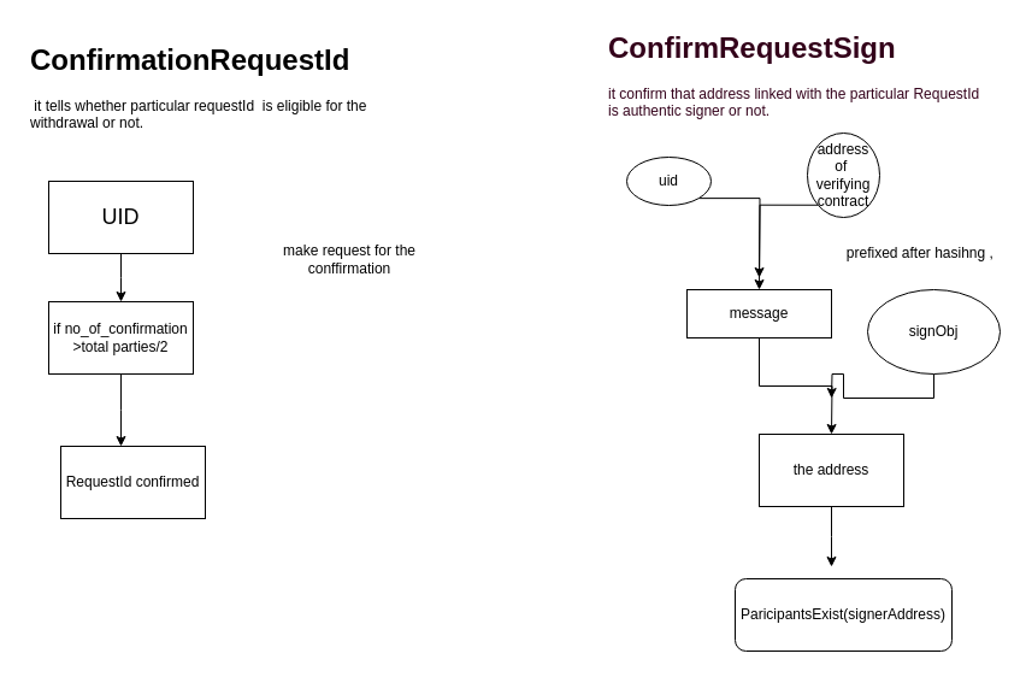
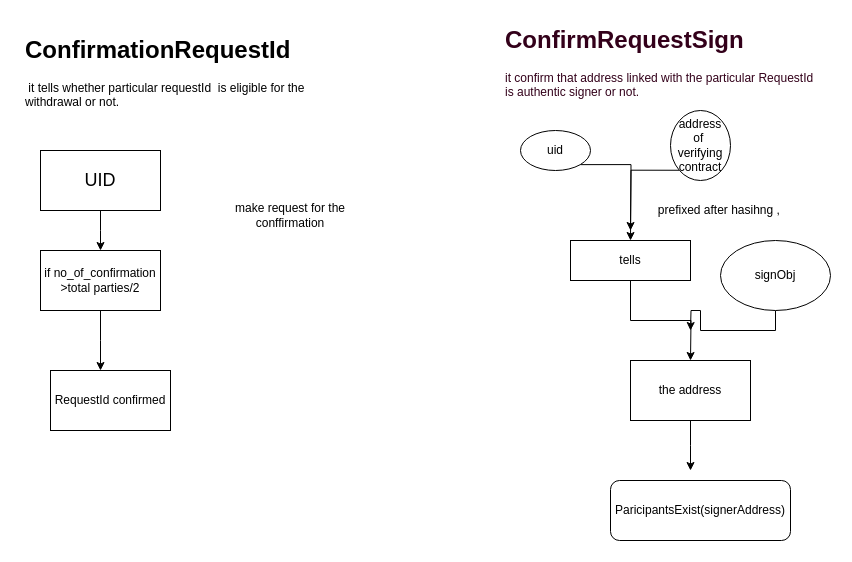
- <mxCell id="17" value="prefixed after hasihng ,&amp;nbsp;" style="text;html=1;align=center;verticalAlign=middle;resizable=0;points=[];autosize=1;" parent="1" vertex="1"><mxGeometry x="695" y="200" width="140" height="20" as="geometry" /></mxCell>
+ <mxCell id="17" value="prefixed after hasihng ,&amp;nbsp;" style="text;html=1;align=center;verticalAlign=middle;resizable=0;points=[];autosize=1;" parent="1" vertex="1"><mxGeometry x="650" y="200" width="140" height="20" as="geometry" /></mxCell>
- <mxCell id="16" value="message" style="rounded=0;whiteSpace=wrap;html=1;" parent="1" vertex="1"><mxGeometry x="570" y="240" width="120" height="40" as="geometry" /></mxCell>
+ <mxCell id="16" value="tells" style="rounded=0;whiteSpace=wrap;html=1;" parent="1" vertex="1"><mxGeometry x="570" y="240" width="120" height="40" as="geometry" /></mxCell>
